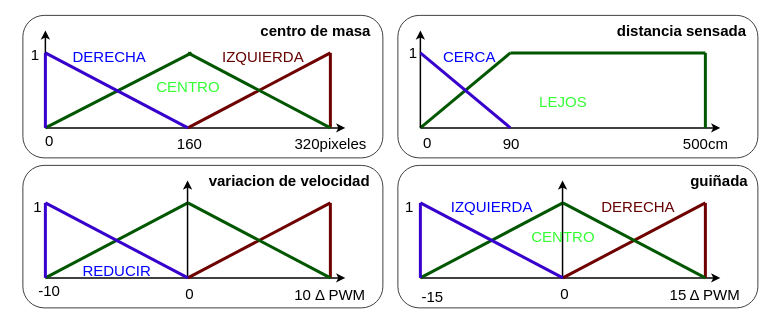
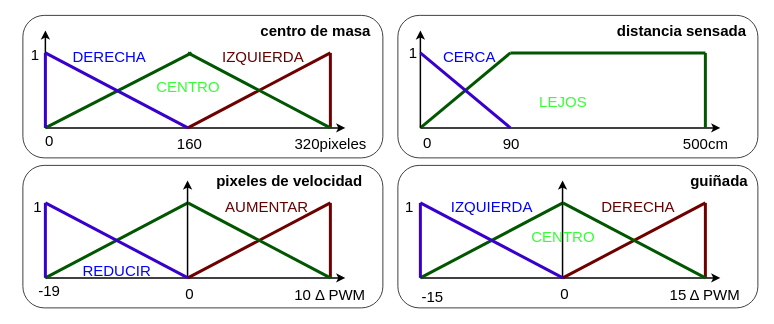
- <mxCell id="57" value="&lt;font style=&quot;font-size: 20px&quot;&gt;variacion de velocidad&lt;/font&gt;" style="text;strokeColor=none;fillColor=none;html=1;fontSize=24;fontStyle=1;verticalAlign=middle;align=center;fontColor=#000000;" parent="1" vertex="1"><mxGeometry x="270" y="220" width="230" height="40" as="geometry" /></mxCell>
+ <mxCell id="57" value="&lt;font style=&quot;font-size: 20px&quot;&gt;pixeles de velocidad&lt;/font&gt;" style="text;strokeColor=none;fillColor=none;html=1;fontSize=24;fontStyle=1;verticalAlign=middle;align=center;fontColor=#000000;" parent="1" vertex="1"><mxGeometry x="270" y="220" width="230" height="40" as="geometry" /></mxCell>
+ <mxCell id="39" value="AUMENTAR" style="text;html=1;align=center;verticalAlign=middle;resizable=0;points=[];autosize=1;fontColor=#660000;fontSize=20;" parent="1" vertex="1"><mxGeometry x="290" y="260" width="130" height="30" as="geometry" /></mxCell>
- <mxCell id="40" value="-10" style="edgeLabel;html=1;align=center;verticalAlign=middle;resizable=0;points=[];fontColor=#000000;fontSize=20;labelBackgroundColor=none;" parent="1" vertex="1" connectable="0"><mxGeometry x="70" y="390" as="geometry"><mxPoint x="-6" y="-4" as="offset" /></mxGeometry></mxCell>
+ <mxCell id="40" value="-19" style="edgeLabel;html=1;align=center;verticalAlign=middle;resizable=0;points=[];fontColor=#000000;fontSize=20;labelBackgroundColor=none;" parent="1" vertex="1" connectable="0"><mxGeometry x="70" y="390" as="geometry"><mxPoint x="-6" y="-4" as="offset" /></mxGeometry></mxCell>
